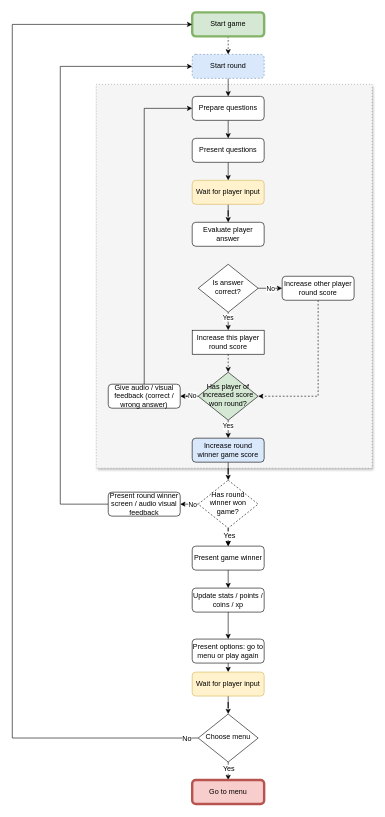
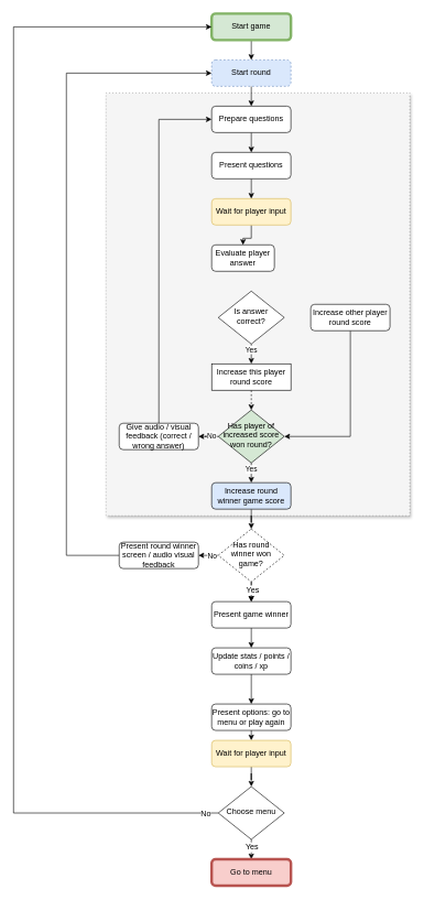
- <mxCell id="27" style="edgeStyle=orthogonalEdgeStyle;rounded=0;orthogonalLoop=1;jettySize=auto;html=1;exitX=0.5;exitY=1;exitDx=0;exitDy=0;entryX=0.5;entryY=0;entryDx=0;entryDy=0;dashed=1;" edge="1" parent="1" source="28" target="4"><mxGeometry relative="1" as="geometry" /></mxCell>
+ <mxCell id="27" style="edgeStyle=orthogonalEdgeStyle;rounded=0;orthogonalLoop=1;jettySize=auto;html=1;exitX=0.5;exitY=1;exitDx=0;exitDy=0;entryX=0.5;entryY=0;entryDx=0;entryDy=0;" edge="1" parent="1" source="28" target="4"><mxGeometry relative="1" as="geometry" /></mxCell>
- <mxCell id="11" value="Evaluate player answer" style="rounded=1;whiteSpace=wrap;html=1;fontSize=12;glass=0;strokeWidth=1;shadow=0;" parent="1" vertex="1"><mxGeometry x="320" y="370" width="120" height="40" as="geometry" /></mxCell>
+ <mxCell id="11" value="Evaluate player answer" style="rounded=1;whiteSpace=wrap;html=1;fontSize=12;glass=0;strokeWidth=1;shadow=0;" parent="1" vertex="1"><mxGeometry x="320" y="370" width="95" height="40" as="geometry" /></mxCell>
- <mxCell id="12" style="edgeStyle=orthogonalEdgeStyle;rounded=0;orthogonalLoop=1;jettySize=auto;html=1;exitX=1;exitY=0.5;exitDx=0;exitDy=0;entryX=0;entryY=0.5;entryDx=0;entryDy=0;" parent="1" source="16" target="18" edge="1"><mxGeometry relative="1" as="geometry" /></mxCell>
- <mxCell id="13" value="No" style="edgeLabel;html=1;align=center;verticalAlign=middle;resizable=0;points=[];" vertex="1" connectable="0" parent="12"><mxGeometry x="0.232" y="3" relative="1" as="geometry"><mxPoint x="-5" y="3" as="offset" /></mxGeometry></mxCell>
- <mxCell id="17" style="edgeStyle=orthogonalEdgeStyle;rounded=0;orthogonalLoop=1;jettySize=auto;html=1;entryX=1;entryY=0.5;entryDx=0;entryDy=0;dashed=1;" edge="1" parent="1" source="18" target="24"><mxGeometry relative="1" as="geometry"><mxPoint x="440" y="650" as="targetPoint" /><Array as="points"><mxPoint x="530" y="660" /></Array></mxGeometry></mxCell>
+ <mxCell id="17" style="edgeStyle=orthogonalEdgeStyle;rounded=0;orthogonalLoop=1;jettySize=auto;html=1;entryX=1;entryY=0.5;entryDx=0;entryDy=0;" edge="1" parent="1" source="18" target="24"><mxGeometry relative="1" as="geometry"><mxPoint x="440" y="650" as="targetPoint" /><Array as="points"><mxPoint x="530" y="660" /></Array></mxGeometry></mxCell>
